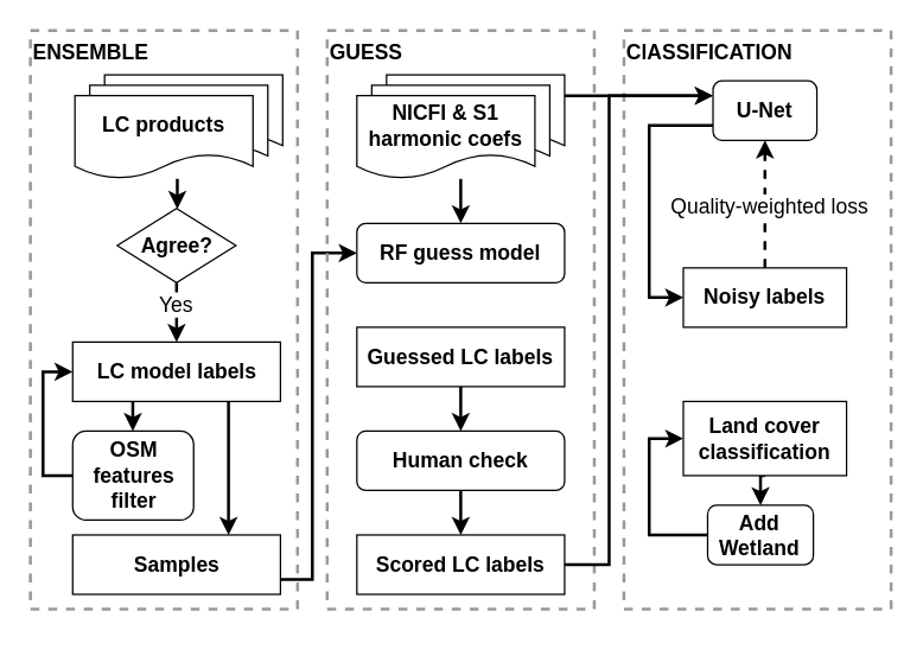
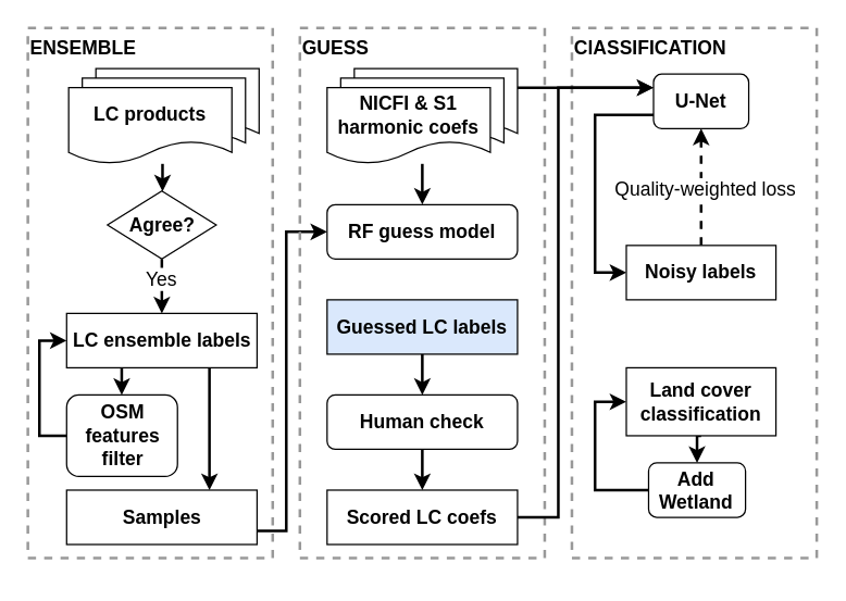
- <mxCell id="14" value="Guessed LC labels" style="rounded=0;whiteSpace=wrap;html=1;fontSize=14;fontStyle=1" parent="1" vertex="1"><mxGeometry x="240" y="220" width="140" height="40" as="geometry" /></mxCell>
+ <mxCell id="14" value="Guessed LC labels" style="rounded=0;whiteSpace=wrap;html=1;fontSize=14;fontStyle=1;fillColor=#dae8fc;" parent="1" vertex="1"><mxGeometry x="240" y="220" width="140" height="40" as="geometry" /></mxCell>
- <mxCell id="21" value="LC model labels" style="rounded=0;whiteSpace=wrap;html=1;fontSize=14;fontStyle=1" parent="1" vertex="1"><mxGeometry x="48.5" y="230" width="140" height="40" as="geometry" /></mxCell>
+ <mxCell id="21" value="LC ensemble labels" style="rounded=0;whiteSpace=wrap;html=1;fontSize=14;fontStyle=1" parent="1" vertex="1"><mxGeometry x="48.5" y="230" width="140" height="40" as="geometry" /></mxCell>
- <mxCell id="16" value="Scored LC labels" style="rounded=0;whiteSpace=wrap;html=1;fontSize=14;fontStyle=1" parent="1" vertex="1"><mxGeometry x="240" y="360" width="140" height="40" as="geometry" /></mxCell>
+ <mxCell id="16" value="Scored LC coefs" style="rounded=0;whiteSpace=wrap;html=1;fontSize=14;fontStyle=1" parent="1" vertex="1"><mxGeometry x="240" y="360" width="140" height="40" as="geometry" /></mxCell>
